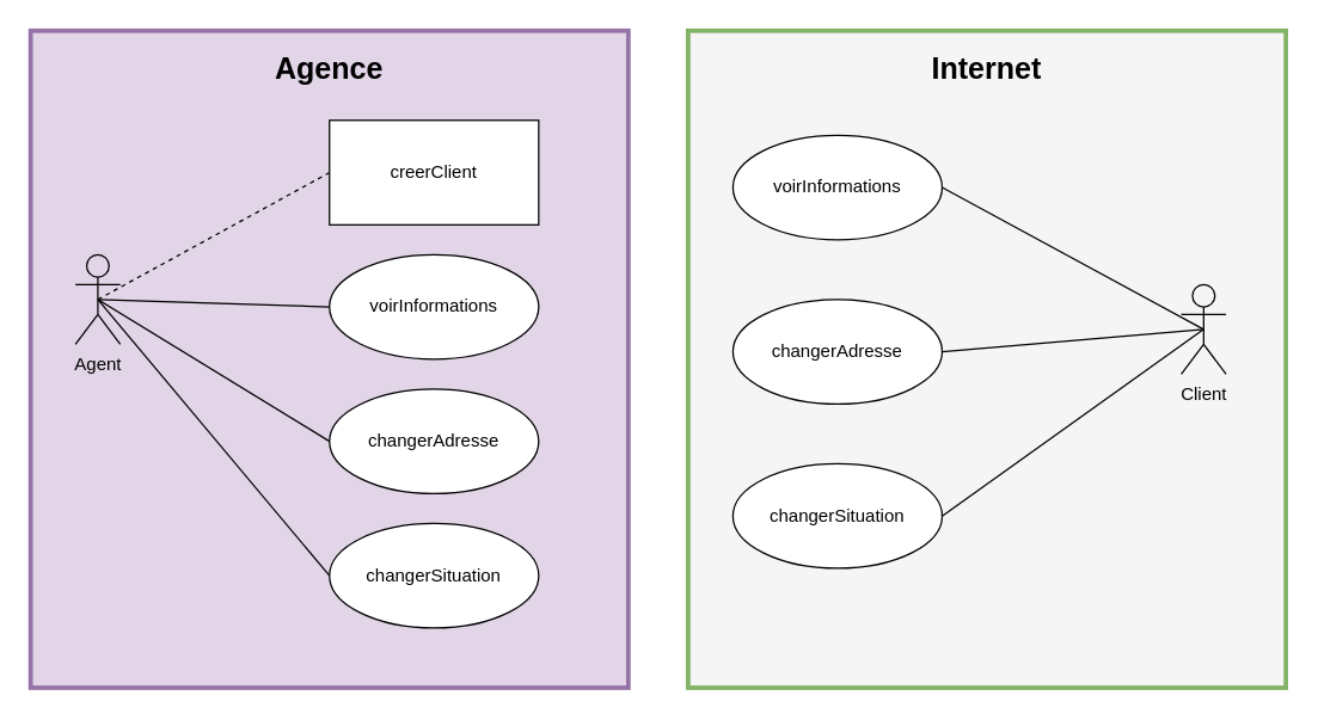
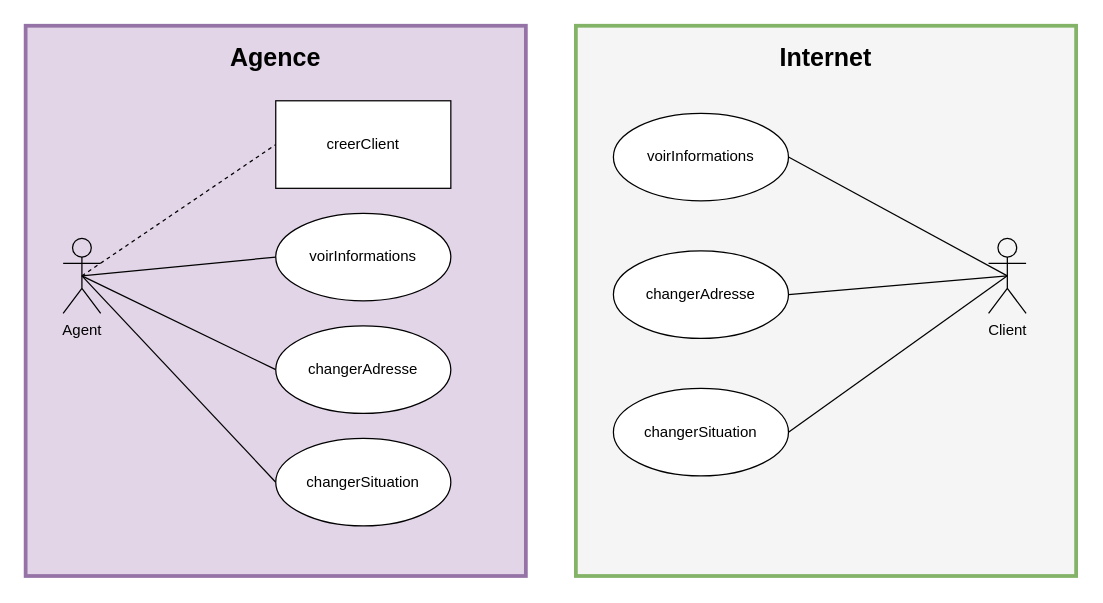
- <mxCell id="7" value="Agent" style="shape=umlActor;verticalLabelPosition=bottom;verticalAlign=top;html=1;outlineConnect=0;strokeWidth=1;fillColor=none;" vertex="1" parent="1"><mxGeometry x="50" y="170" width="30" height="60" as="geometry" /></mxCell>
+ <mxCell id="7" value="Agent" style="shape=umlActor;verticalLabelPosition=bottom;verticalAlign=top;html=1;outlineConnect=0;strokeWidth=1;fillColor=none;" vertex="1" parent="1"><mxGeometry x="50" y="190" width="30" height="60" as="geometry" /></mxCell>
